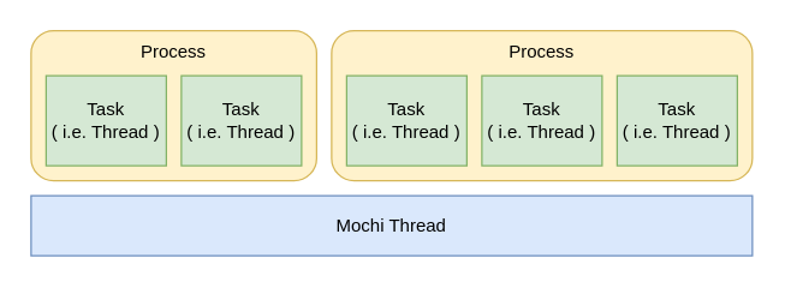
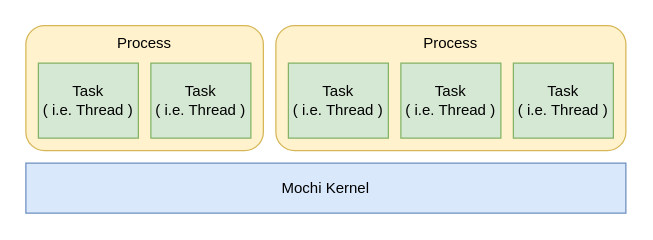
- <mxCell id="4" value="Mochi Thread" style="rounded=0;whiteSpace=wrap;html=1;hachureGap=4;pointerEvents=0;fillColor=#dae8fc;strokeColor=#6c8ebf;" vertex="1" parent="1"><mxGeometry x="20" y="130" width="480" height="40" as="geometry" /></mxCell>
+ <mxCell id="4" value="Mochi Kernel" style="rounded=0;whiteSpace=wrap;html=1;hachureGap=4;pointerEvents=0;fillColor=#dae8fc;strokeColor=#6c8ebf;" vertex="1" parent="1"><mxGeometry x="20" y="130" width="480" height="40" as="geometry" /></mxCell>
